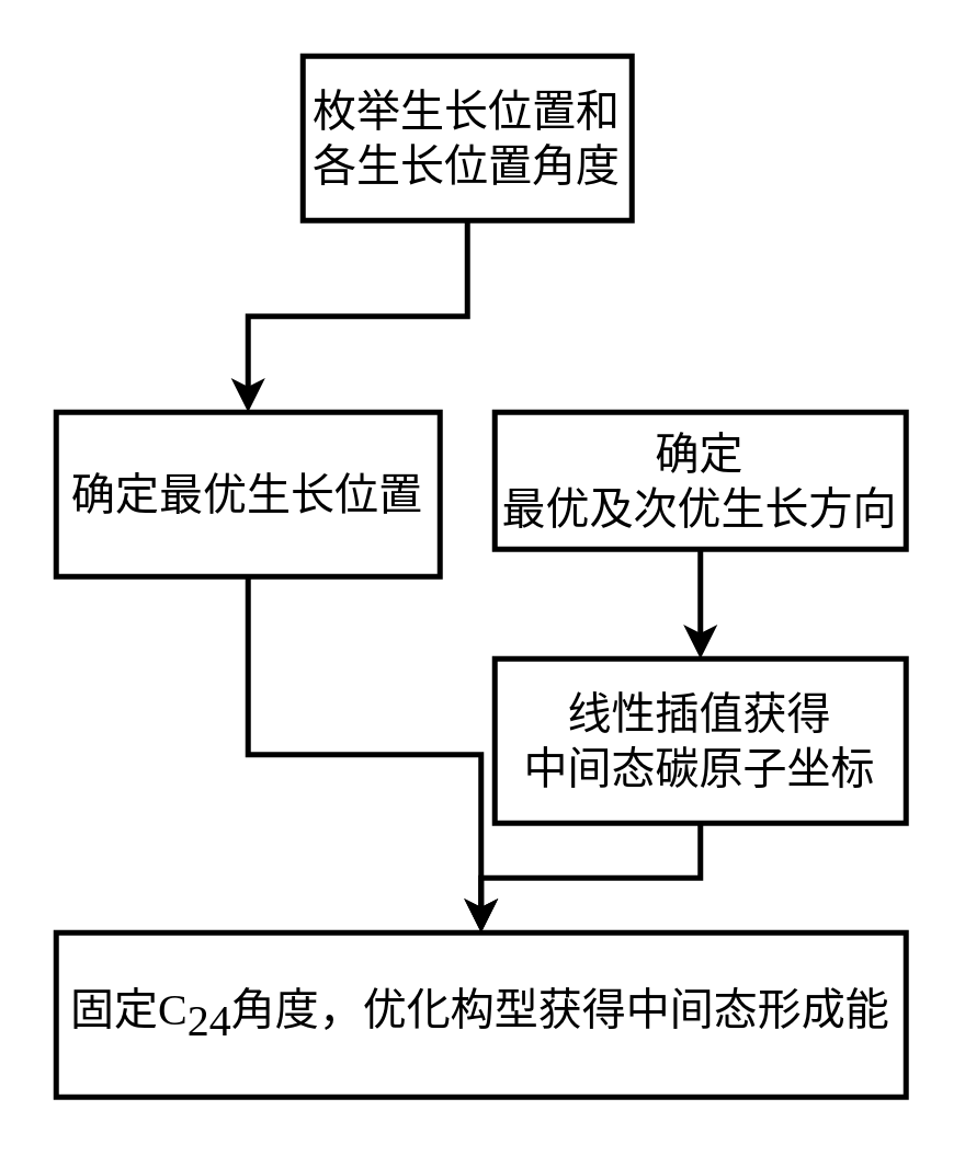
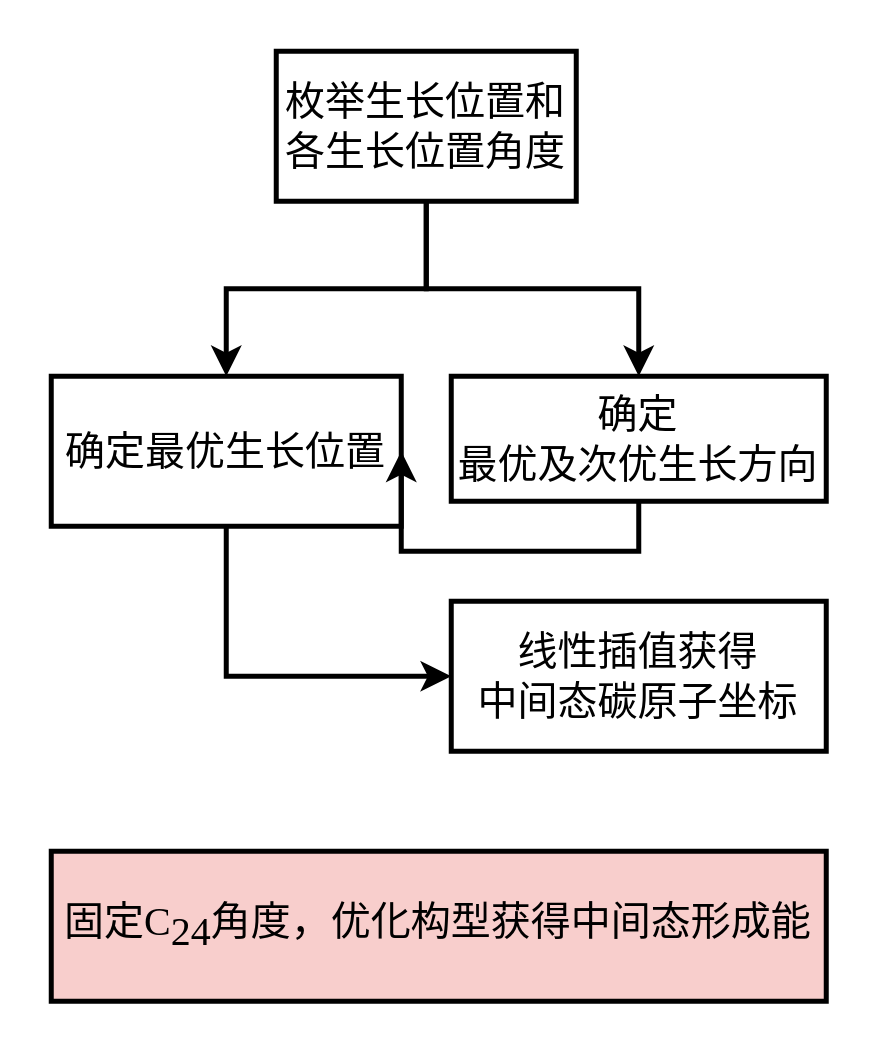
+ <mxCell id="3" style="edgeStyle=orthogonalEdgeStyle;rounded=0;orthogonalLoop=1;jettySize=auto;html=1;exitX=0.5;exitY=1;exitDx=0;exitDy=0;strokeWidth=2;fontFamily=Times New Roman;fontSize=16;" edge="1" parent="1" source="4" target="8"><mxGeometry relative="1" as="geometry" /></mxCell>
- <mxCell id="7" style="edgeStyle=orthogonalEdgeStyle;rounded=0;orthogonalLoop=1;jettySize=auto;html=1;exitX=0.5;exitY=1;exitDx=0;exitDy=0;entryX=0.5;entryY=0;entryDx=0;entryDy=0;fontFamily=Times New Roman;fontSize=16;strokeWidth=2;" edge="1" parent="1" source="8" target="10"><mxGeometry relative="1" as="geometry" /></mxCell>
+ <mxCell id="7" style="edgeStyle=orthogonalEdgeStyle;rounded=0;orthogonalLoop=1;jettySize=auto;html=1;exitX=0.5;exitY=1;exitDx=0;exitDy=0;fontFamily=Times New Roman;fontSize=16;strokeWidth=2;" edge="1" parent="1" source="8" target="6"><mxGeometry relative="1" as="geometry" /></mxCell>
- <mxCell id="5" style="edgeStyle=orthogonalEdgeStyle;rounded=0;orthogonalLoop=1;jettySize=auto;html=1;exitX=0.5;exitY=1;exitDx=0;exitDy=0;fontFamily=Times New Roman;fontSize=16;strokeWidth=2;" edge="1" parent="1" source="6" target="11"><mxGeometry relative="1" as="geometry" /></mxCell>
+ <mxCell id="5" style="edgeStyle=orthogonalEdgeStyle;rounded=0;orthogonalLoop=1;jettySize=auto;html=1;exitX=0.5;exitY=1;exitDx=0;exitDy=0;entryX=0;entryY=0.5;entryDx=0;entryDy=0;fontFamily=Times New Roman;fontSize=16;strokeWidth=2;" edge="1" parent="1" source="6" target="10"><mxGeometry relative="1" as="geometry" /></mxCell>
- <mxCell id="9" style="edgeStyle=orthogonalEdgeStyle;rounded=0;orthogonalLoop=1;jettySize=auto;html=1;exitX=0.5;exitY=1;exitDx=0;exitDy=0;entryX=0.5;entryY=0;entryDx=0;entryDy=0;fontFamily=Times New Roman;fontSize=16;strokeWidth=2;" edge="1" parent="1" source="10" target="11"><mxGeometry relative="1" as="geometry" /></mxCell>
- <mxCell id="11" value="固定C&lt;sub style=&quot;font-size: 16px;&quot;&gt;24&lt;/sub&gt;角度，优化构型获得中间态形成能" style="rounded=0;whiteSpace=wrap;html=1;fontFamily=Times New Roman;fontSize=16;strokeWidth=2;" vertex="1" parent="1"><mxGeometry x="20" y="340" width="310" height="60" as="geometry" /></mxCell>
+ <mxCell id="11" value="固定C&lt;sub style=&quot;font-size: 16px;&quot;&gt;24&lt;/sub&gt;角度，优化构型获得中间态形成能" style="rounded=0;whiteSpace=wrap;html=1;fontFamily=Times New Roman;fontSize=16;strokeWidth=2;fillColor=#f8cecc;" vertex="1" parent="1"><mxGeometry x="20" y="340" width="310" height="60" as="geometry" /></mxCell>
